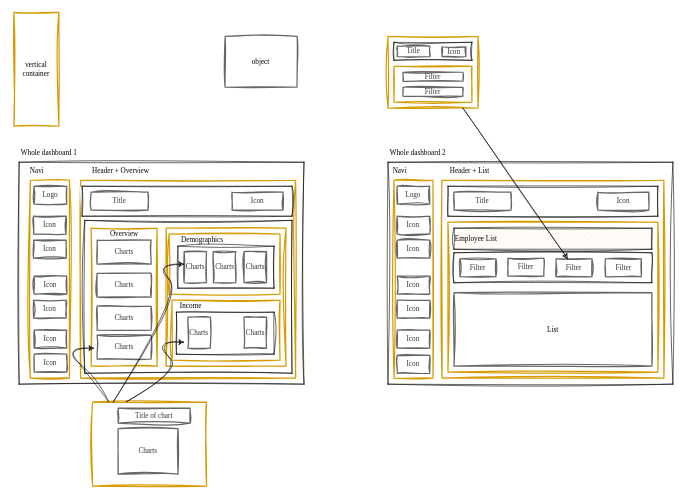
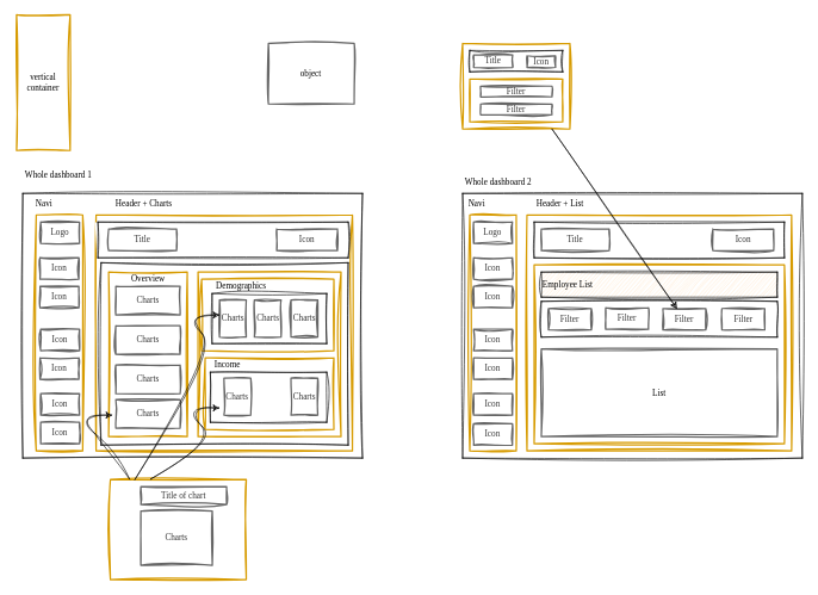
- <mxCell id="4" value="Whole dashboard 1" style="text;html=1;align=center;verticalAlign=middle;whiteSpace=wrap;rounded=0;fontFamily=Architects Daughter;fontSource=https%3A%2F%2Ffonts.googleapis.com%2Fcss%3Ffamily%3DArchitects%2BDaughter;" parent="1" vertex="1"><mxGeometry x="20.53" y="240" width="120" height="30" as="geometry" /></mxCell>
+ <mxCell id="4" value="Whole dashboard 1" style="text;html=1;align=center;verticalAlign=middle;whiteSpace=wrap;rounded=0;fontFamily=Architects Daughter;fontSource=https%3A%2F%2Ffonts.googleapis.com%2Fcss%3Ffamily%3DArchitects%2BDaughter;" parent="1" vertex="1"><mxGeometry x="20.53" y="230" width="120" height="30" as="geometry" /></mxCell>
- <mxCell id="20" value="Header + Overview" style="text;html=1;align=center;verticalAlign=middle;whiteSpace=wrap;rounded=0;fontFamily=Architects Daughter;fontSource=https%3A%2F%2Ffonts.googleapis.com%2Fcss%3Ffamily%3DArchitects%2BDaughter;" parent="1" vertex="1"><mxGeometry x="133.5" y="270" width="132.5" height="30" as="geometry" /></mxCell>
+ <mxCell id="20" value="Header + Charts" style="text;html=1;align=center;verticalAlign=middle;whiteSpace=wrap;rounded=0;fontFamily=Architects Daughter;fontSource=https%3A%2F%2Ffonts.googleapis.com%2Fcss%3Ffamily%3DArchitects%2BDaughter;" parent="1" vertex="1"><mxGeometry x="133.5" y="270" width="132.5" height="30" as="geometry" /></mxCell>
